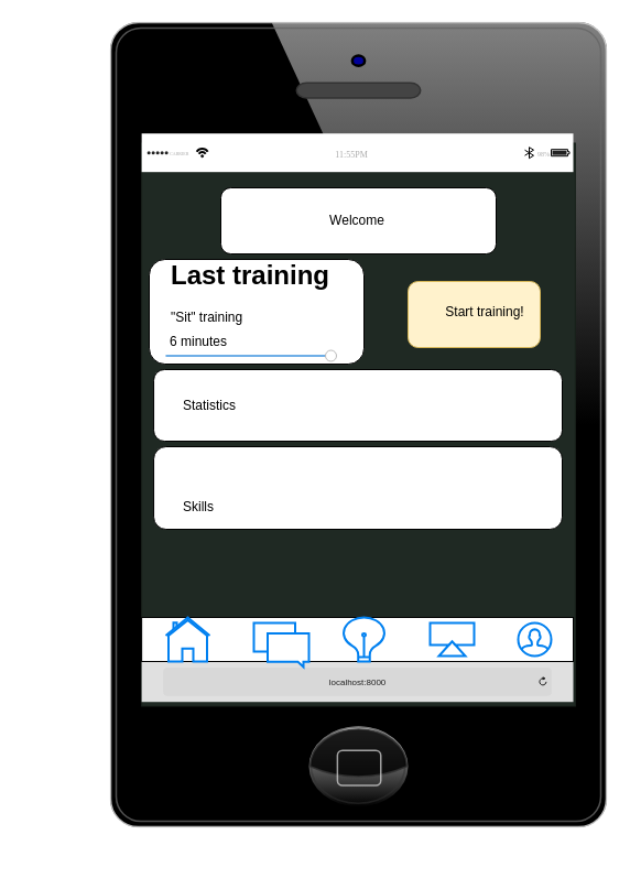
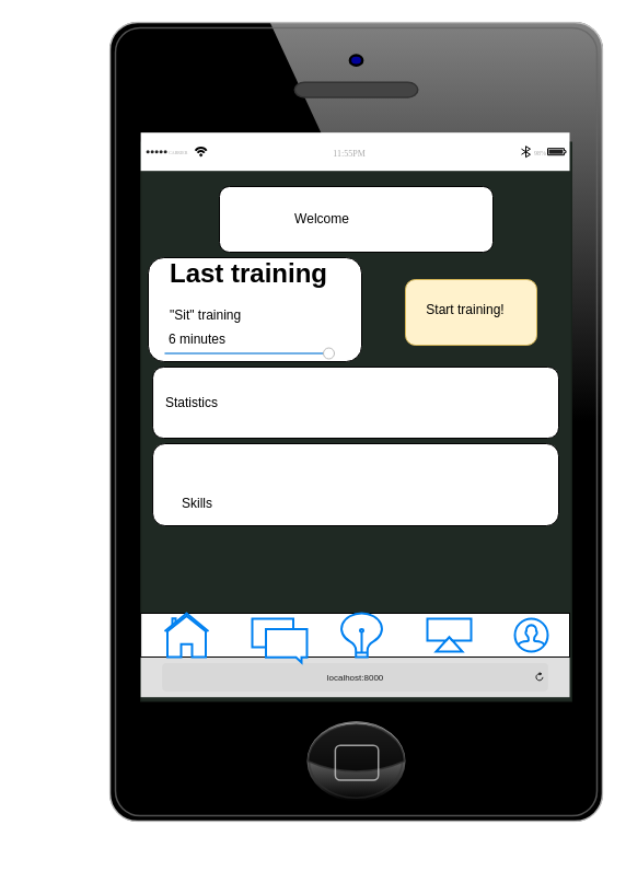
- <mxCell id="17" value="Welcome" style="text;html=1;strokeColor=none;fillColor=none;align=center;verticalAlign=middle;whiteSpace=wrap;rounded=0;" vertex="1" parent="3"><mxGeometry x="159.07" y="162.5" width="130" height="35" as="geometry" /></mxCell>
+ <mxCell id="17" value="Welcome" style="text;html=1;strokeColor=none;fillColor=none;align=center;verticalAlign=middle;whiteSpace=wrap;rounded=0;" vertex="1" parent="3"><mxGeometry x="129.07" y="162.5" width="130" height="35" as="geometry" /></mxCell>
- <mxCell id="24" value="Start training!" style="text;html=1;strokeColor=none;fillColor=none;align=center;verticalAlign=middle;whiteSpace=wrap;rounded=0;" vertex="1" parent="3"><mxGeometry x="295" y="247.5" width="90" height="30" as="geometry" /></mxCell>
+ <mxCell id="24" value="Start training!" style="text;html=1;strokeColor=none;fillColor=none;align=center;verticalAlign=middle;whiteSpace=wrap;rounded=0;" vertex="1" parent="3"><mxGeometry x="280" y="247.5" width="90" height="30" as="geometry" /></mxCell>
- <mxCell id="27" value="Statistics" style="text;html=1;strokeColor=none;fillColor=none;align=center;verticalAlign=middle;whiteSpace=wrap;rounded=0;" vertex="1" parent="3"><mxGeometry x="60" y="332.5" width="60" height="30" as="geometry" /></mxCell>
+ <mxCell id="27" value="Statistics" style="text;html=1;strokeColor=none;fillColor=none;align=center;verticalAlign=middle;whiteSpace=wrap;rounded=0;" vertex="1" parent="3"><mxGeometry x="45" y="332.5" width="60" height="30" as="geometry" /></mxCell>
